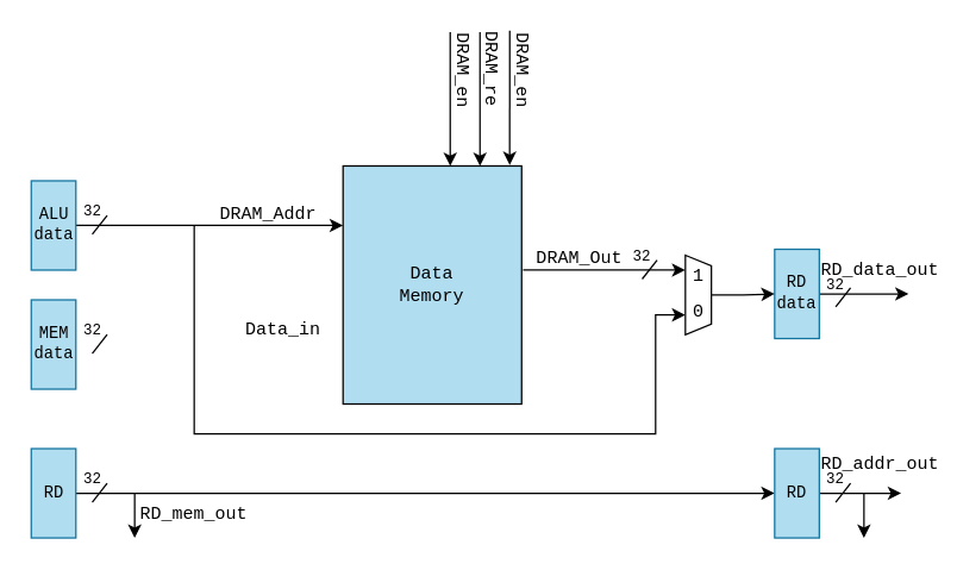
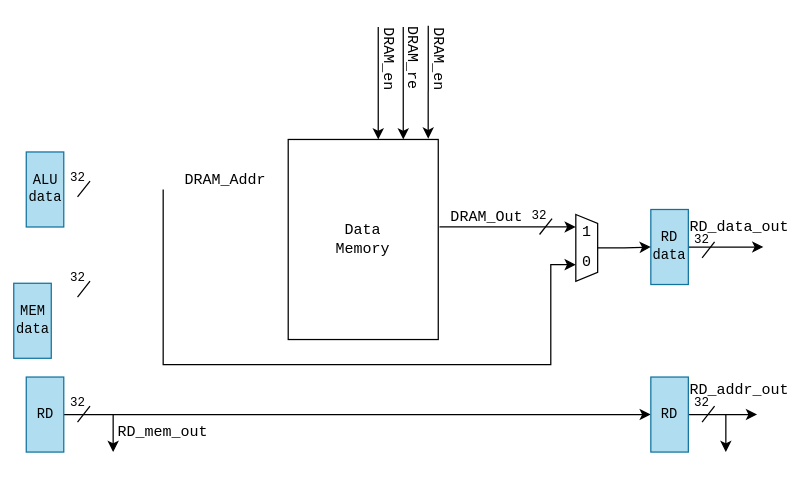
- <mxCell id="7" value="" style="edgeStyle=orthogonalEdgeStyle;rounded=0;orthogonalLoop=1;jettySize=auto;html=1;fontFamily=Courier New;fontSize=11;entryX=0;entryY=0.25;entryDx=0;entryDy=0;" edge="1" parent="1" source="8" target="20"><mxGeometry relative="1" as="geometry"><mxPoint x="107" y="129" as="targetPoint" /></mxGeometry></mxCell>
- <mxCell id="20" value="Data&lt;br&gt;Memory" style="rounded=0;whiteSpace=wrap;html=1;fontFamily=Courier New;fillColor=#b1ddf0;" vertex="1" parent="1"><mxGeometry x="230" y="111" width="120" height="160" as="geometry" /></mxCell>
+ <mxCell id="20" value="Data&lt;br&gt;Memory" style="rounded=0;whiteSpace=wrap;html=1;fontFamily=Courier New;" vertex="1" parent="1"><mxGeometry x="230" y="111" width="120" height="160" as="geometry" /></mxCell>
- <mxCell id="28" value="Data_in" style="text;html=1;align=center;verticalAlign=middle;whiteSpace=wrap;rounded=0;fontFamily=Courier New;" vertex="1" parent="1"><mxGeometry x="160" y="207" width="60" height="30" as="geometry" /></mxCell>
- <mxCell id="12" value="MEM&lt;br&gt;data" style="rounded=0;whiteSpace=wrap;html=1;fillColor=#b1ddf0;strokeColor=#10739e;fontFamily=Courier New;fontSize=11;" vertex="1" parent="1"><mxGeometry x="20.5" y="201" width="30" height="60" as="geometry" /></mxCell>
+ <mxCell id="12" value="MEM&lt;br&gt;data" style="rounded=0;whiteSpace=wrap;html=1;fillColor=#b1ddf0;strokeColor=#10739e;fontFamily=Courier New;fontSize=11;" vertex="1" parent="1"><mxGeometry x="10.5" y="226" width="30" height="60" as="geometry" /></mxCell>
